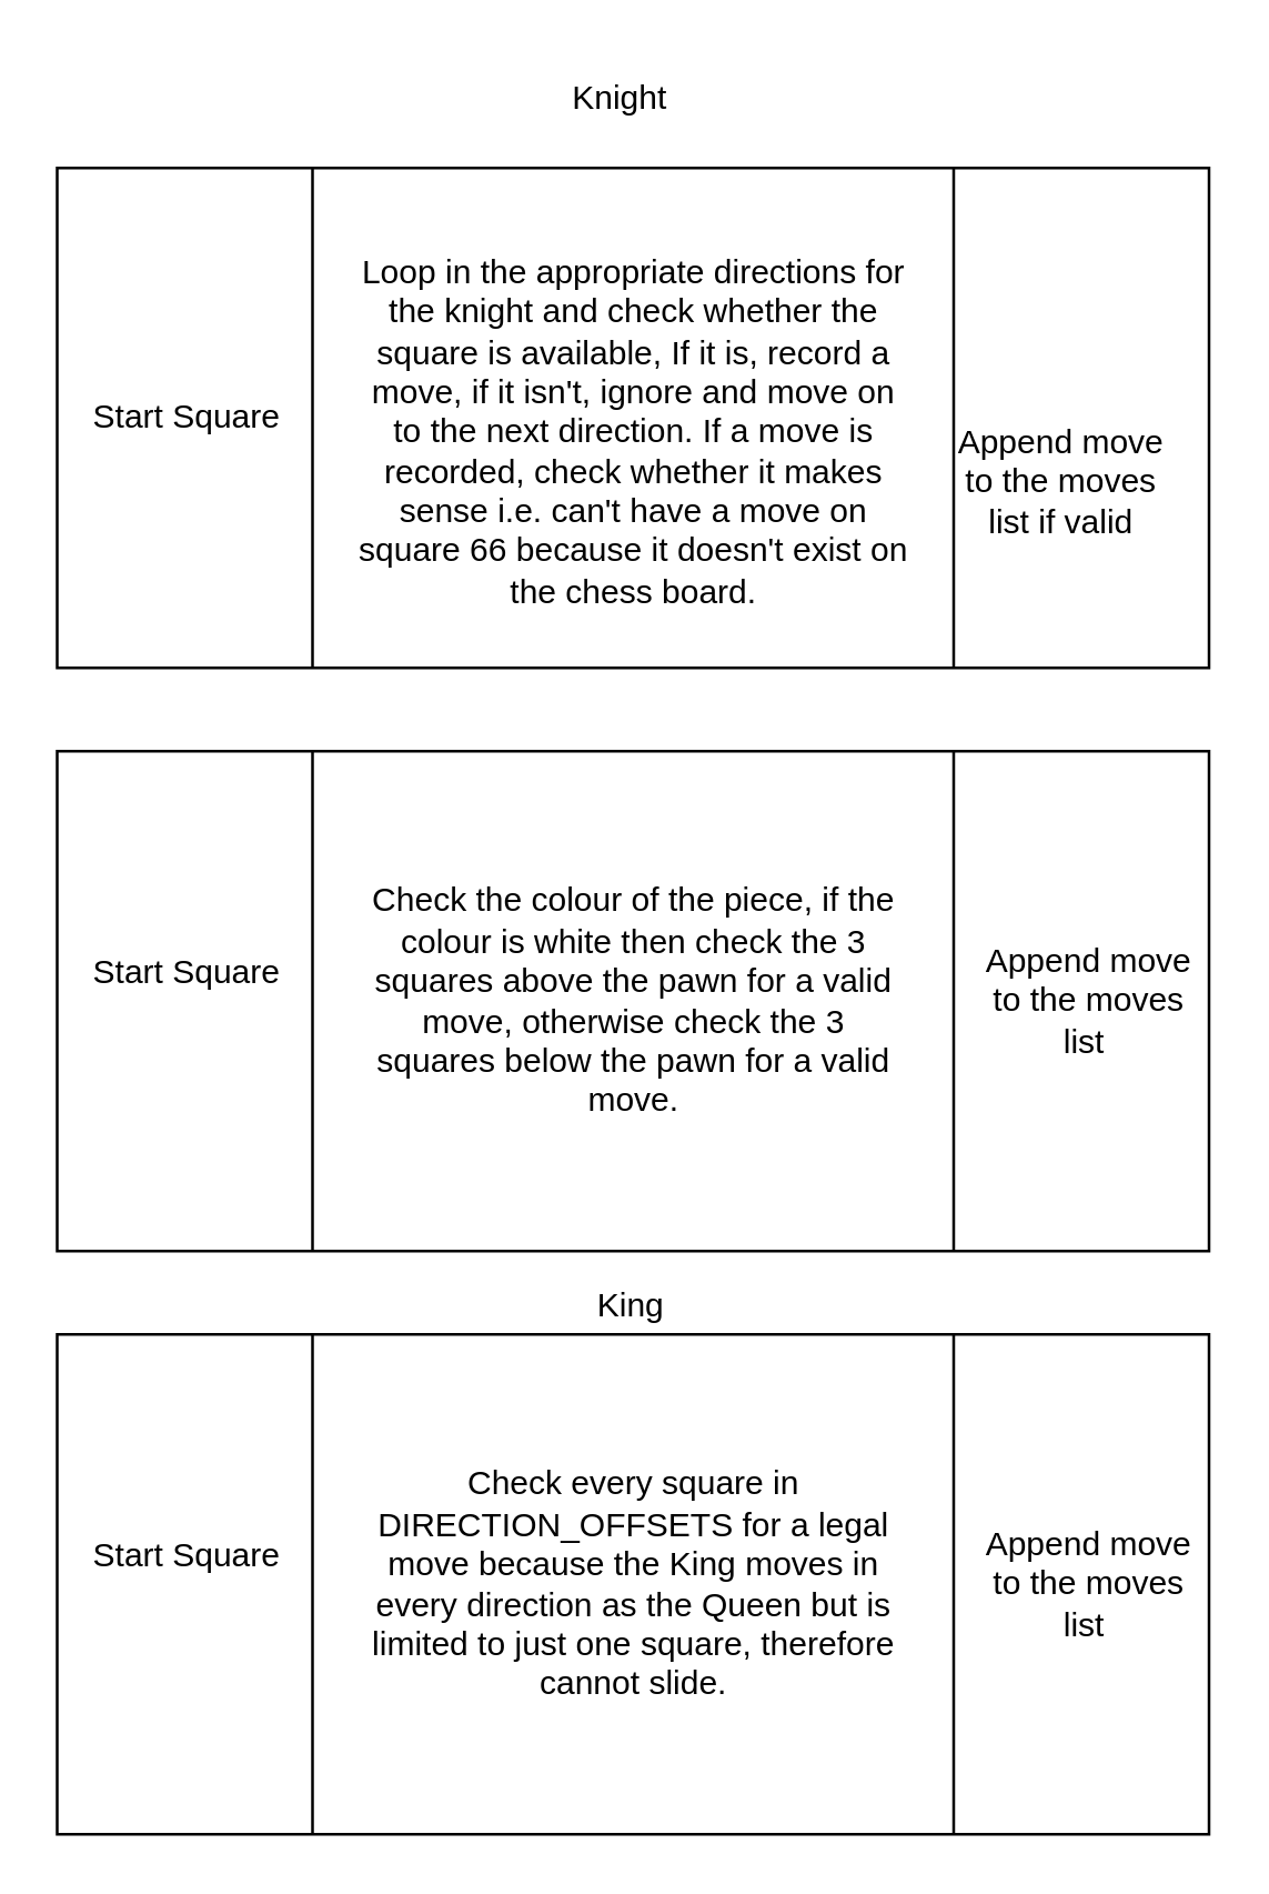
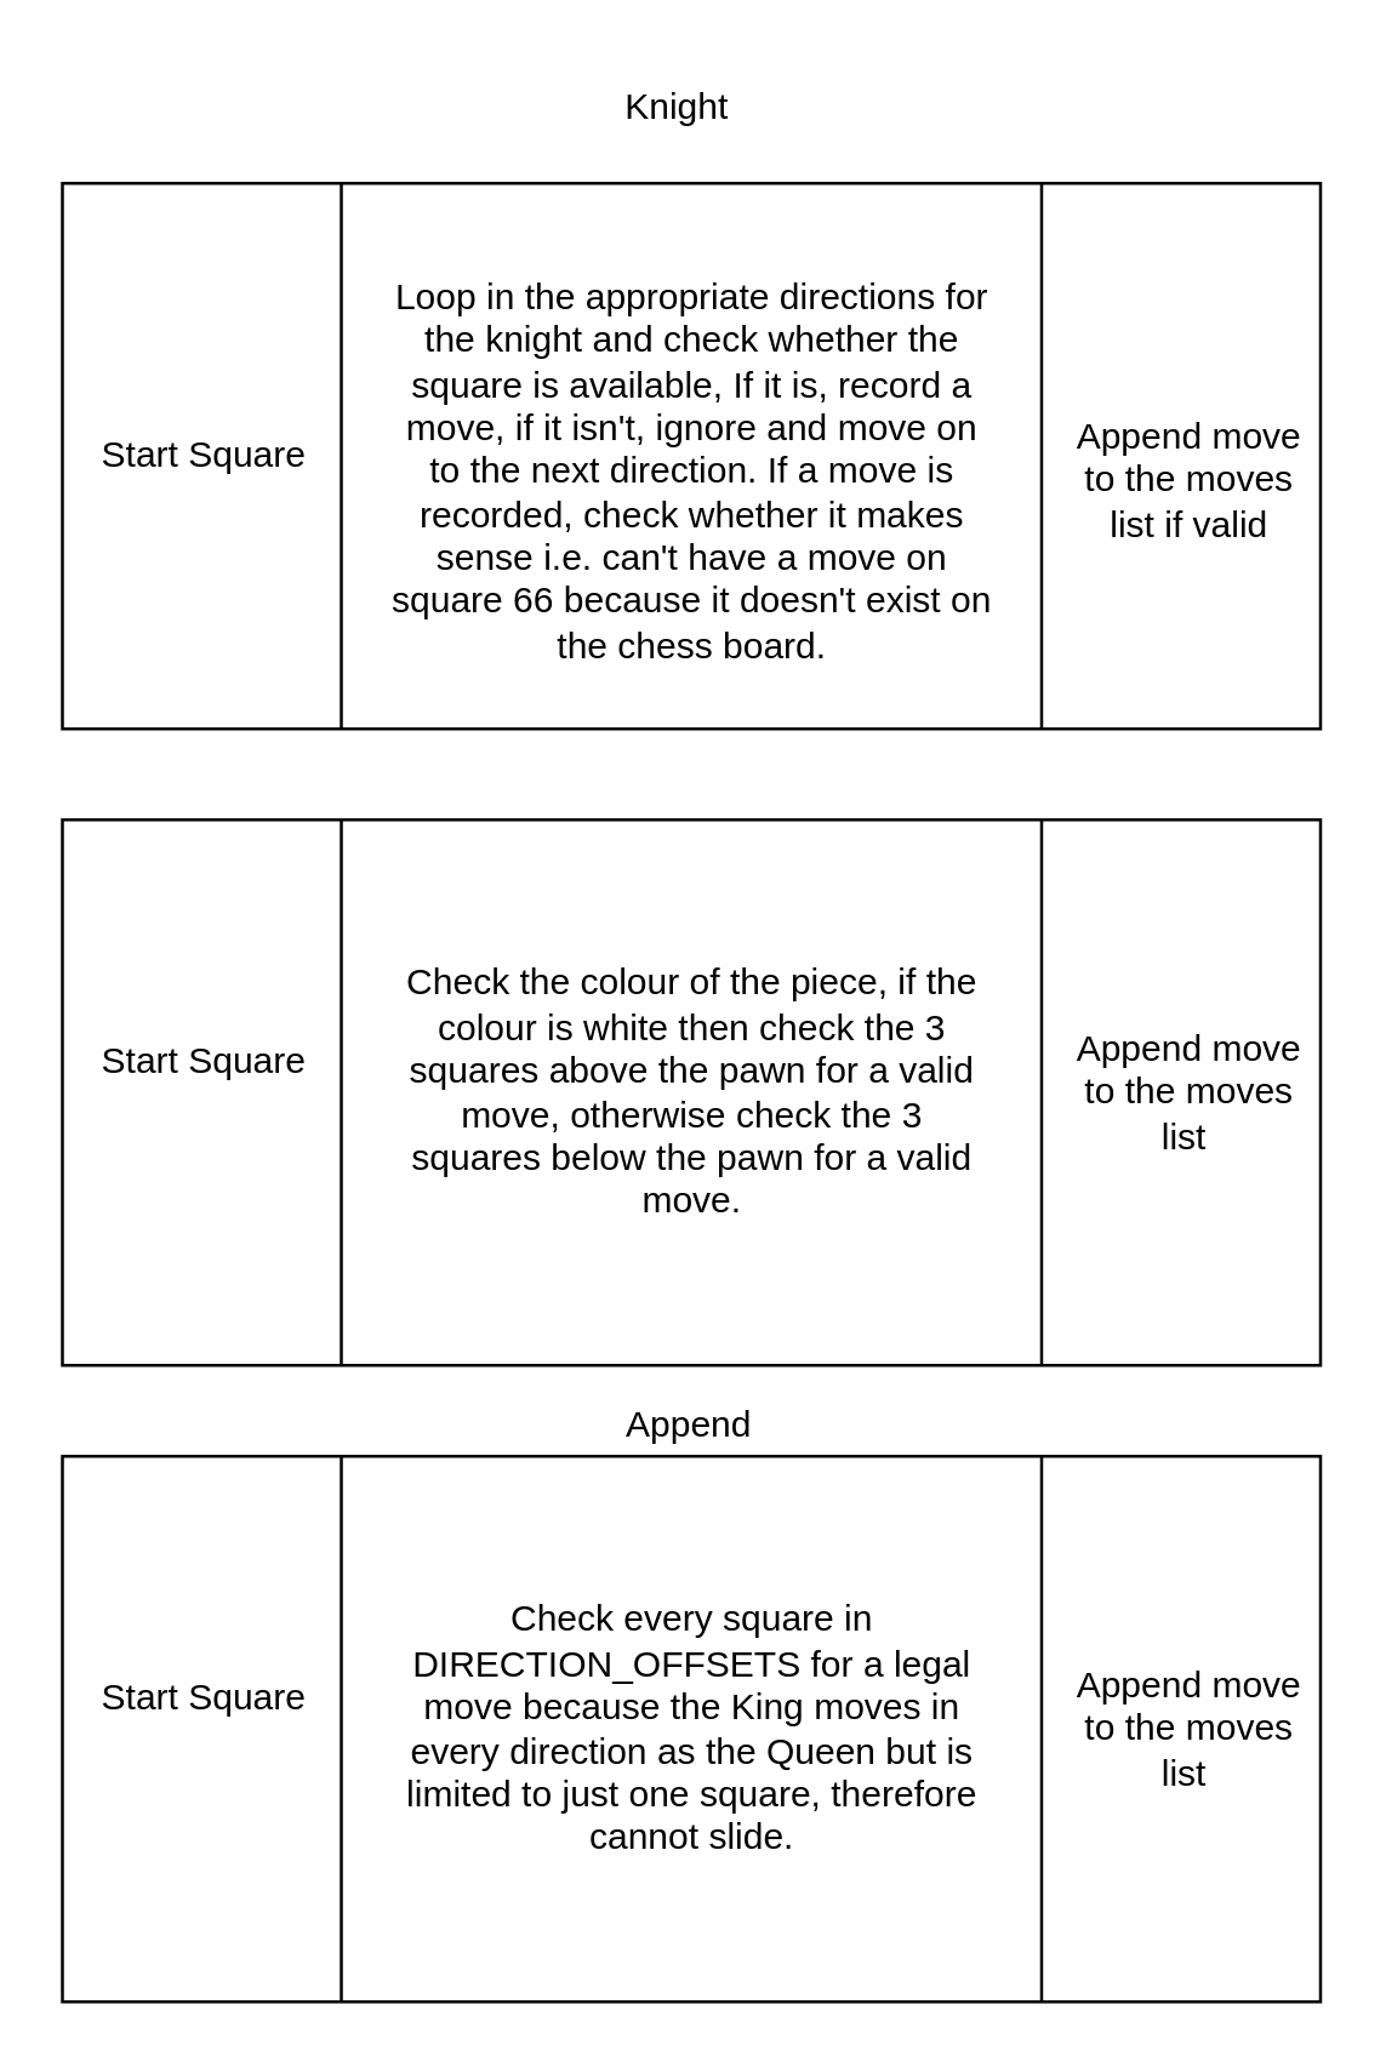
- <mxCell id="6" value="Append move to the moves list if valid" style="text;html=1;align=center;verticalAlign=middle;whiteSpace=wrap;rounded=0;" vertex="1" parent="2"><mxGeometry x="322" y="90" width="80" height="45" as="geometry" /></mxCell>
+ <mxCell id="6" value="Append move to the moves list if valid" style="text;html=1;align=center;verticalAlign=middle;whiteSpace=wrap;rounded=0;" vertex="1" parent="2"><mxGeometry x="332" y="75" width="80" height="45" as="geometry" /></mxCell>
- <mxCell id="18" value="King" style="text;html=1;align=center;verticalAlign=middle;whiteSpace=wrap;rounded=0;" vertex="1" parent="13"><mxGeometry x="177" y="-25" width="60" height="30" as="geometry" /></mxCell>
+ <mxCell id="18" value="Append" style="text;html=1;align=center;verticalAlign=middle;whiteSpace=wrap;rounded=0;" vertex="1" parent="13"><mxGeometry x="177" y="-25" width="60" height="30" as="geometry" /></mxCell>
